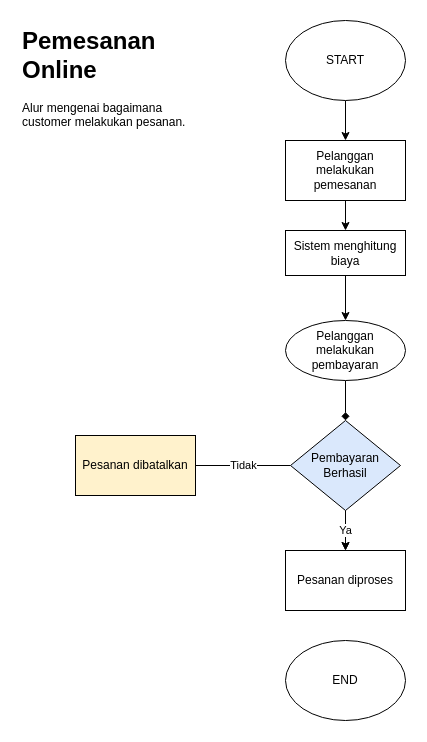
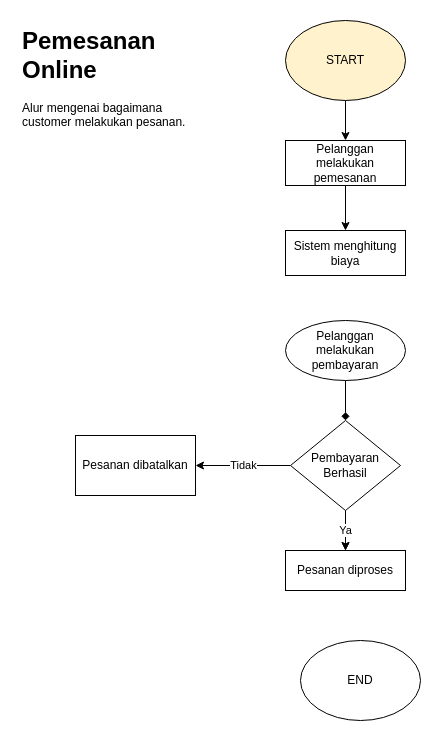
- <mxCell id="3" value="START" style="ellipse;whiteSpace=wrap;html=1;" vertex="1" parent="1"><mxGeometry x="285" y="20" width="120" height="80" as="geometry" /></mxCell>
+ <mxCell id="3" value="START" style="ellipse;whiteSpace=wrap;html=1;fillColor=#fff2cc;" vertex="1" parent="1"><mxGeometry x="285" y="20" width="120" height="80" as="geometry" /></mxCell>
- <mxCell id="5" value="Pelanggan melakukan pemesanan" style="rounded=0;whiteSpace=wrap;html=1;" vertex="1" parent="1"><mxGeometry x="285" y="140" width="120" height="60" as="geometry" /></mxCell>
+ <mxCell id="5" value="Pelanggan melakukan pemesanan" style="rounded=0;whiteSpace=wrap;html=1;" vertex="1" parent="1"><mxGeometry x="285" y="140" width="120" height="45" as="geometry" /></mxCell>
- <mxCell id="6" style="edgeStyle=orthogonalEdgeStyle;rounded=0;orthogonalLoop=1;jettySize=auto;html=1;entryX=0.5;entryY=0;entryDx=0;entryDy=0;" edge="1" parent="1" source="7" target="9"><mxGeometry relative="1" as="geometry" /></mxCell>
- <mxCell id="17" value="Pesanan dibatalkan" style="rounded=0;whiteSpace=wrap;html=1;fillColor=#fff2cc;" vertex="1" parent="1"><mxGeometry x="75" y="435" width="120" height="60" as="geometry" /></mxCell>
+ <mxCell id="17" value="Pesanan dibatalkan" style="rounded=0;whiteSpace=wrap;html=1;" vertex="1" parent="1"><mxGeometry x="75" y="435" width="120" height="60" as="geometry" /></mxCell>
- <mxCell id="10" style="edgeStyle=orthogonalEdgeStyle;rounded=0;orthogonalLoop=1;jettySize=auto;html=1;entryX=1;entryY=0.5;entryDx=0;entryDy=0;endArrow=none;" edge="1" parent="1" source="14" target="17"><mxGeometry relative="1" as="geometry" /></mxCell>
+ <mxCell id="10" style="edgeStyle=orthogonalEdgeStyle;rounded=0;orthogonalLoop=1;jettySize=auto;html=1;entryX=1;entryY=0.5;entryDx=0;entryDy=0;" edge="1" parent="1" source="14" target="17"><mxGeometry relative="1" as="geometry" /></mxCell>
- <mxCell id="14" value="Pembayaran Berhasil" style="rhombus;whiteSpace=wrap;html=1;fillColor=#dae8fc;" vertex="1" parent="1"><mxGeometry x="290" y="420" width="110" height="90" as="geometry" /></mxCell>
+ <mxCell id="14" value="Pembayaran Berhasil" style="rhombus;whiteSpace=wrap;html=1;" vertex="1" parent="1"><mxGeometry x="290" y="420" width="110" height="90" as="geometry" /></mxCell>
- <mxCell id="15" value="Pesanan diproses" style="rounded=0;whiteSpace=wrap;html=1;" vertex="1" parent="1"><mxGeometry x="285" y="550" width="120" height="60" as="geometry" /></mxCell>
+ <mxCell id="15" value="Pesanan diproses" style="rounded=0;whiteSpace=wrap;html=1;" vertex="1" parent="1"><mxGeometry x="285" y="550" width="120" height="40" as="geometry" /></mxCell>
- <mxCell id="16" value="END" style="ellipse;whiteSpace=wrap;html=1;" vertex="1" parent="1"><mxGeometry x="285" y="640" width="120" height="80" as="geometry" /></mxCell>
+ <mxCell id="16" value="END" style="ellipse;whiteSpace=wrap;html=1;" vertex="1" parent="1"><mxGeometry x="300" y="640" width="120" height="80" as="geometry" /></mxCell>
